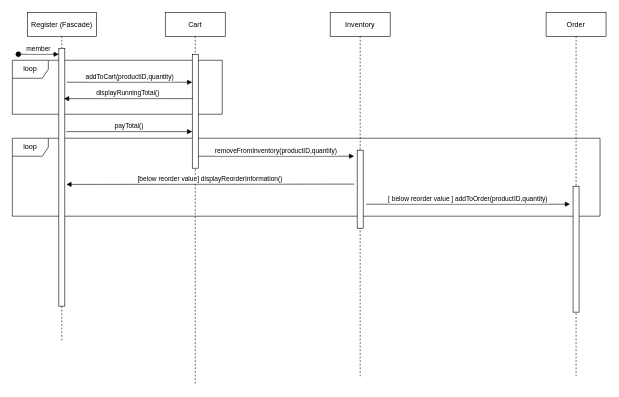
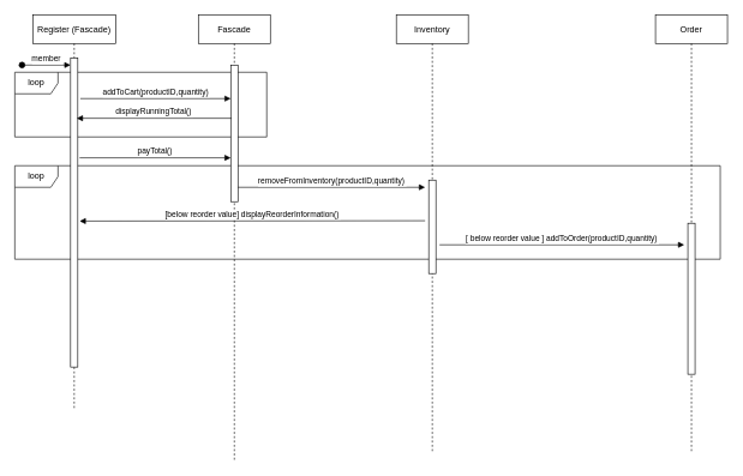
- <mxCell id="7" value="Cart" style="shape=umlLifeline;perimeter=lifelinePerimeter;container=1;collapsible=0;recursiveResize=0;rounded=0;shadow=0;strokeWidth=1;" parent="1" vertex="1"><mxGeometry x="275" y="20" width="100" height="620" as="geometry" /></mxCell>
+ <mxCell id="7" value="Fascade" style="shape=umlLifeline;perimeter=lifelinePerimeter;container=1;collapsible=0;recursiveResize=0;rounded=0;shadow=0;strokeWidth=1;" parent="1" vertex="1"><mxGeometry x="275" y="20" width="100" height="620" as="geometry" /></mxCell>
